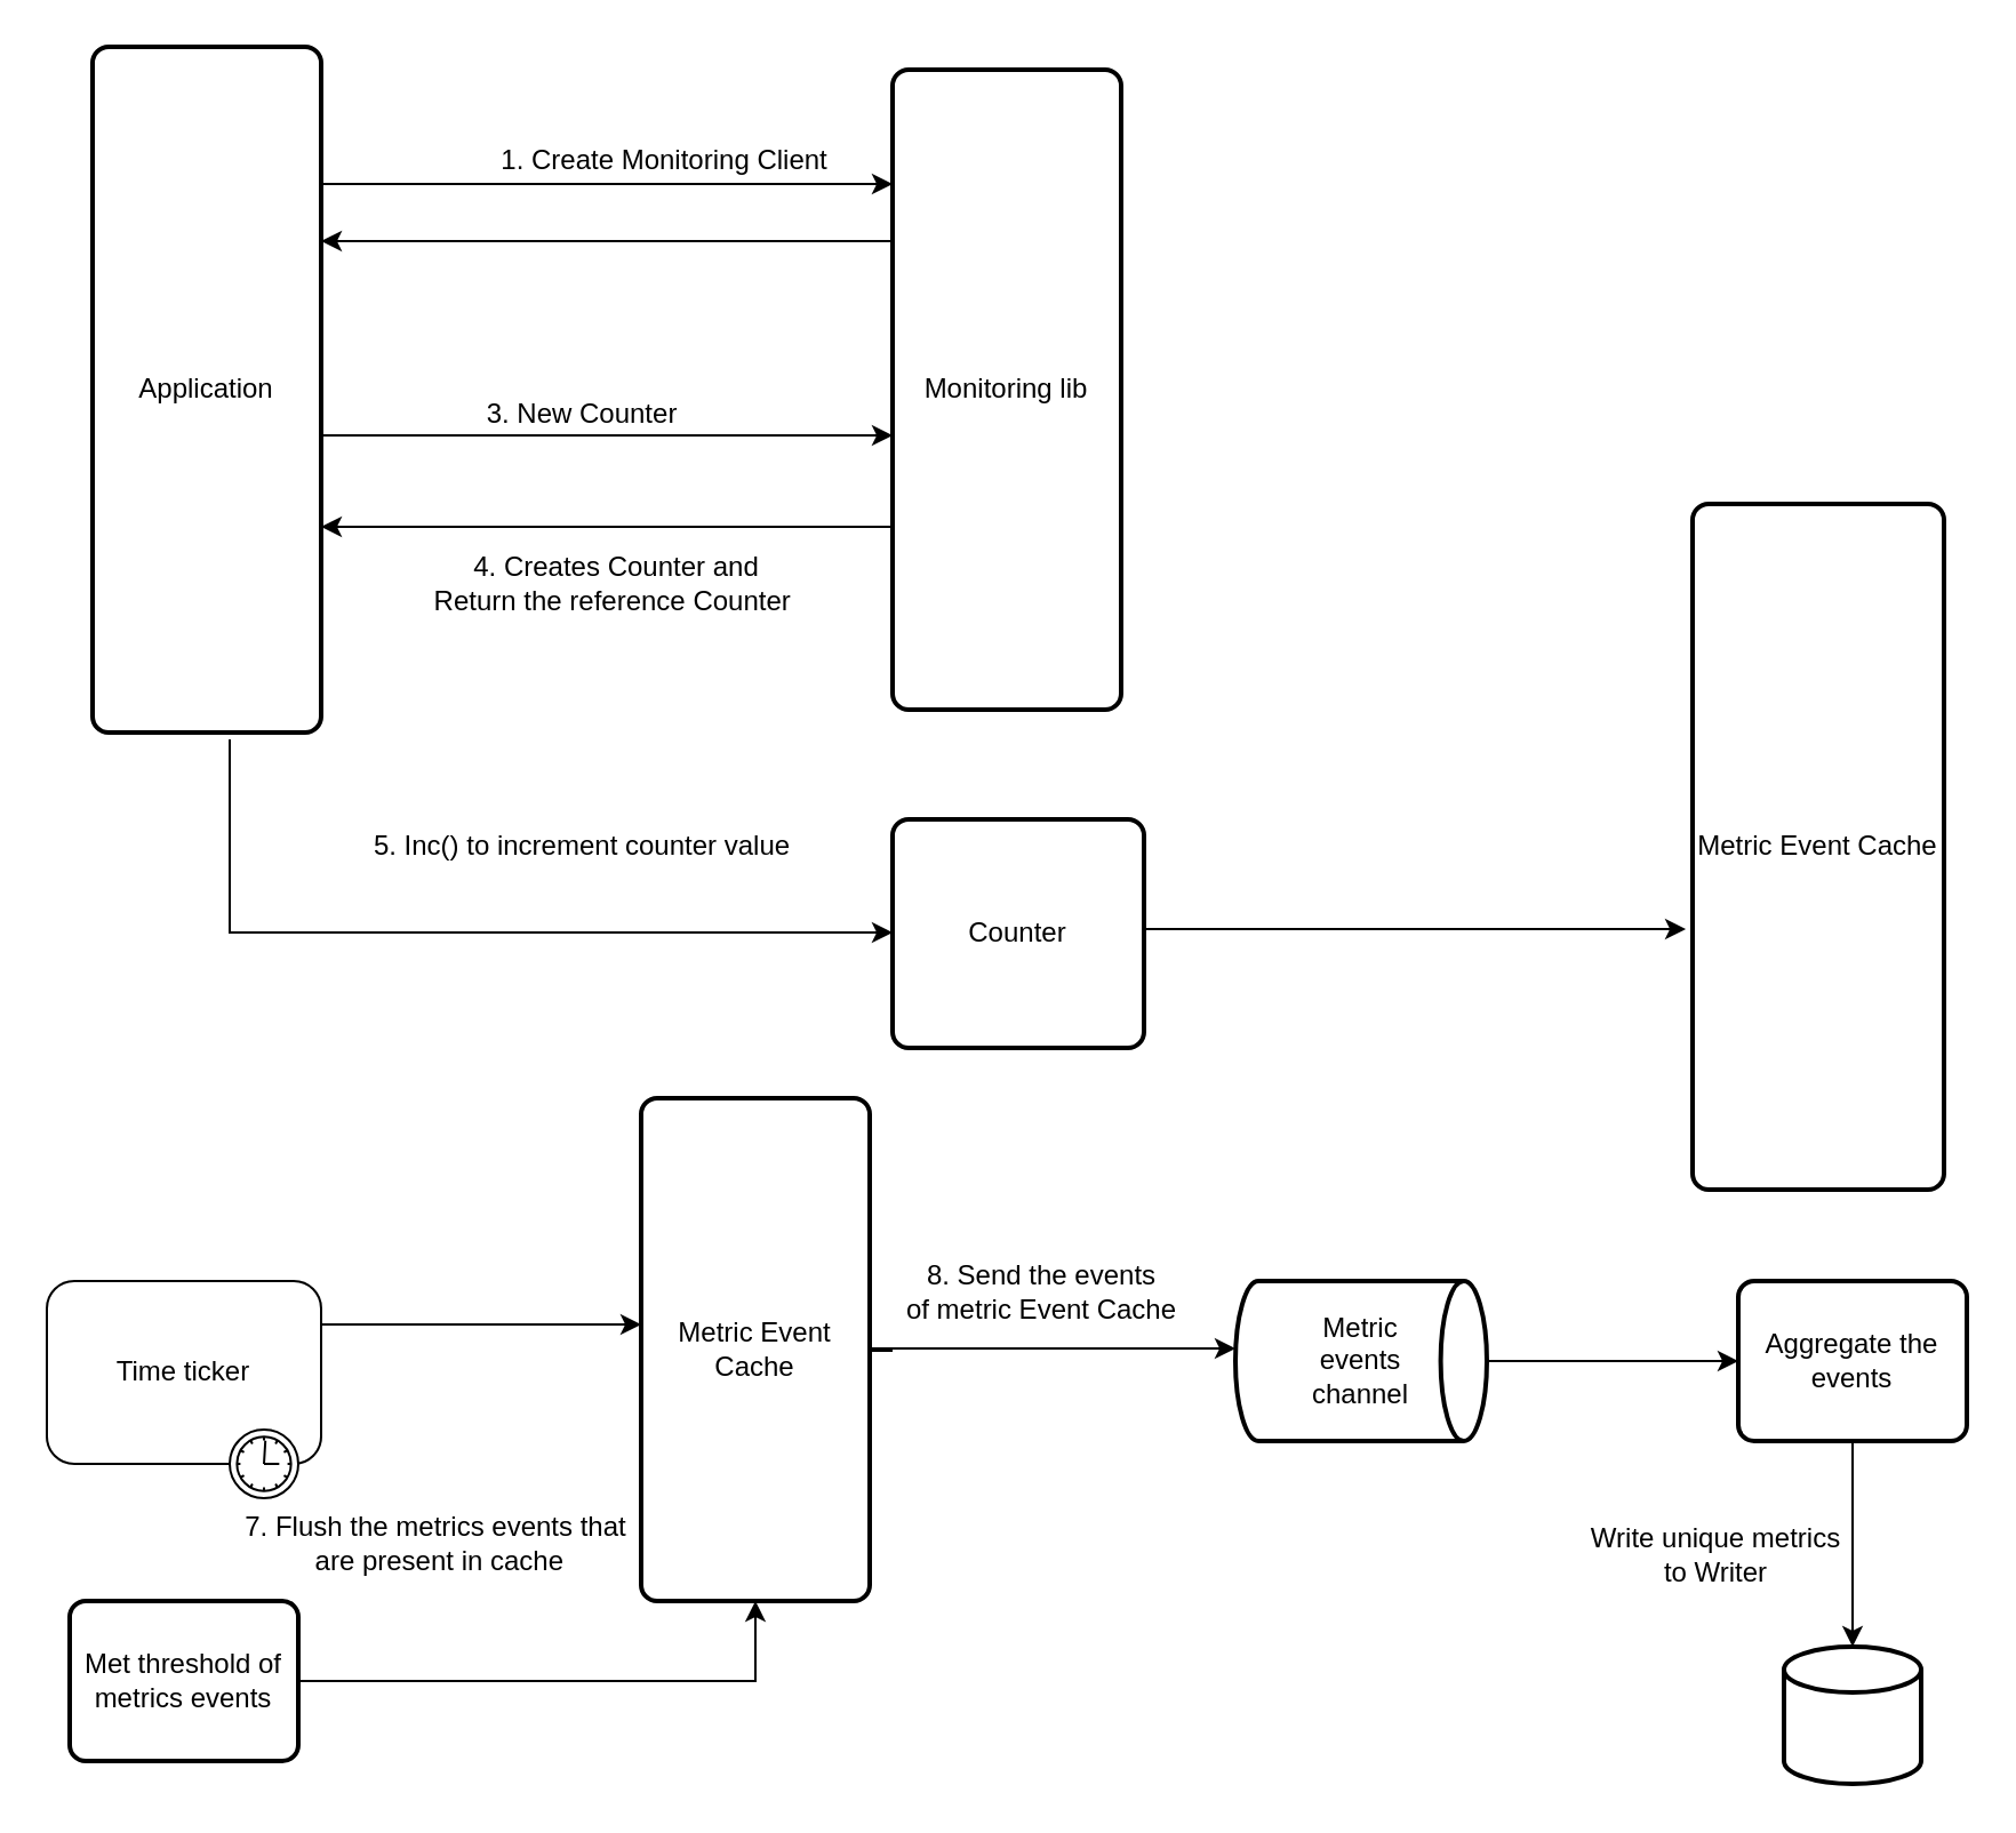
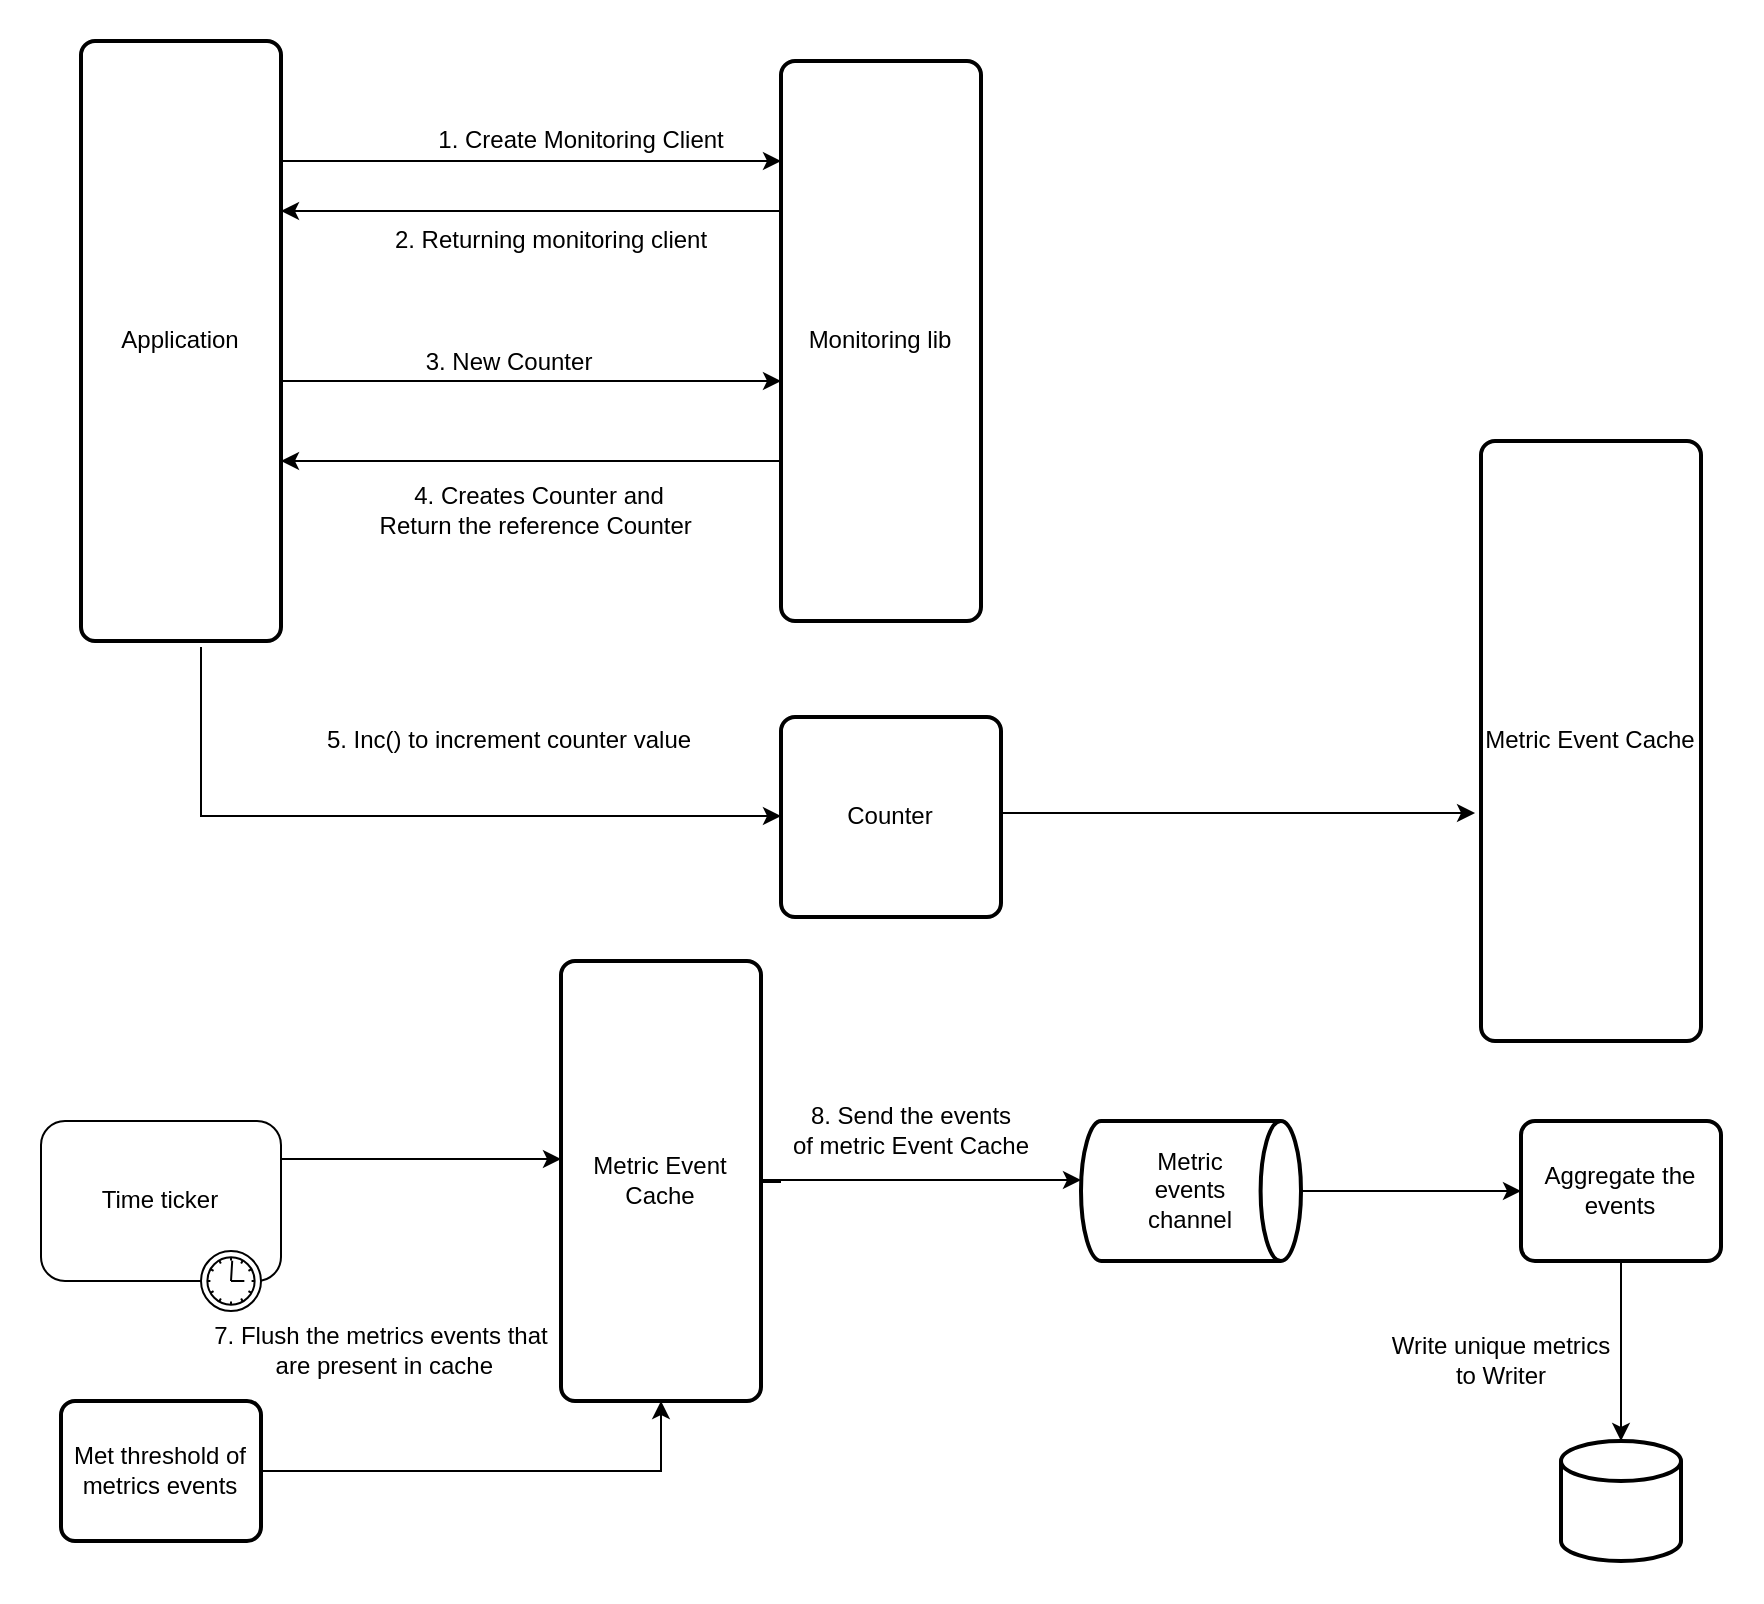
+ <mxCell id="8" value="2. Returning monitoring client" style="text;html=1;align=center;verticalAlign=middle;resizable=0;points=[];autosize=1;" vertex="1" parent="1"><mxGeometry x="190" y="110" width="170" height="20" as="geometry" /></mxCell>
